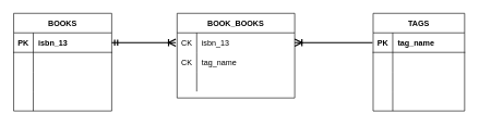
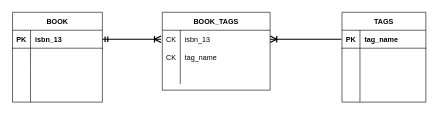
- <mxCell id="12" value="BOOKS" style="shape=table;startSize=30;container=1;collapsible=1;childLayout=tableLayout;fixedRows=1;rowLines=0;fontStyle=1;align=center;resizeLast=1;" vertex="1" parent="1"><mxGeometry x="20" y="20" width="150" height="150" as="geometry" /></mxCell>
+ <mxCell id="12" value="BOOK" style="shape=table;startSize=30;container=1;collapsible=1;childLayout=tableLayout;fixedRows=1;rowLines=0;fontStyle=1;align=center;resizeLast=1;" vertex="1" parent="1"><mxGeometry x="20" y="20" width="150" height="150" as="geometry" /></mxCell>
- <mxCell id="2" value="BOOK_BOOKS" style="shape=table;startSize=30;container=1;collapsible=1;childLayout=tableLayout;fixedRows=1;rowLines=0;fontStyle=1;align=center;resizeLast=1;" vertex="1" parent="1"><mxGeometry x="270" y="20" width="180" height="130" as="geometry" /></mxCell>
+ <mxCell id="2" value="BOOK_TAGS" style="shape=table;startSize=30;container=1;collapsible=1;childLayout=tableLayout;fixedRows=1;rowLines=0;fontStyle=1;align=center;resizeLast=1;" vertex="1" parent="1"><mxGeometry x="270" y="20" width="180" height="130" as="geometry" /></mxCell>
